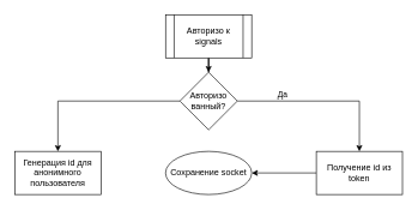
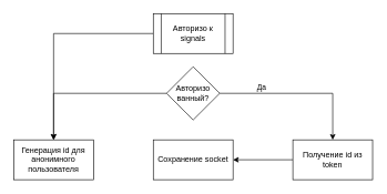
- <mxCell id="2" value="" style="edgeStyle=orthogonalEdgeStyle;rounded=0;orthogonalLoop=1;jettySize=auto;html=1;" edge="1" parent="1" source="3" target="7"><mxGeometry relative="1" as="geometry" /></mxCell>
+ <mxCell id="2" value="" style="edgeStyle=orthogonalEdgeStyle;rounded=0;orthogonalLoop=1;jettySize=auto;html=1;" edge="1" parent="1" source="3" target="11"><mxGeometry relative="1" as="geometry" /></mxCell>
- <mxCell id="10" value="Сохранение socket" style="ellipse;whiteSpace=wrap;html=1;" vertex="1" parent="1"><mxGeometry x="230" y="210" width="120" height="60" as="geometry" /></mxCell>
+ <mxCell id="10" value="Сохранение socket" style="rounded=0;whiteSpace=wrap;html=1;" vertex="1" parent="1"><mxGeometry x="230" y="210" width="120" height="60" as="geometry" /></mxCell>
